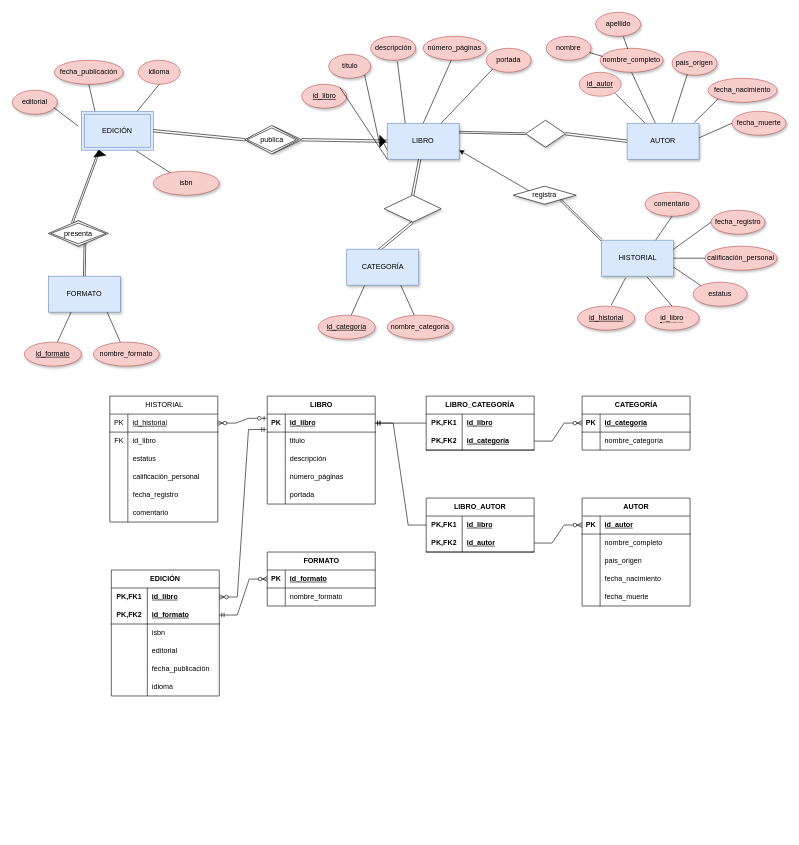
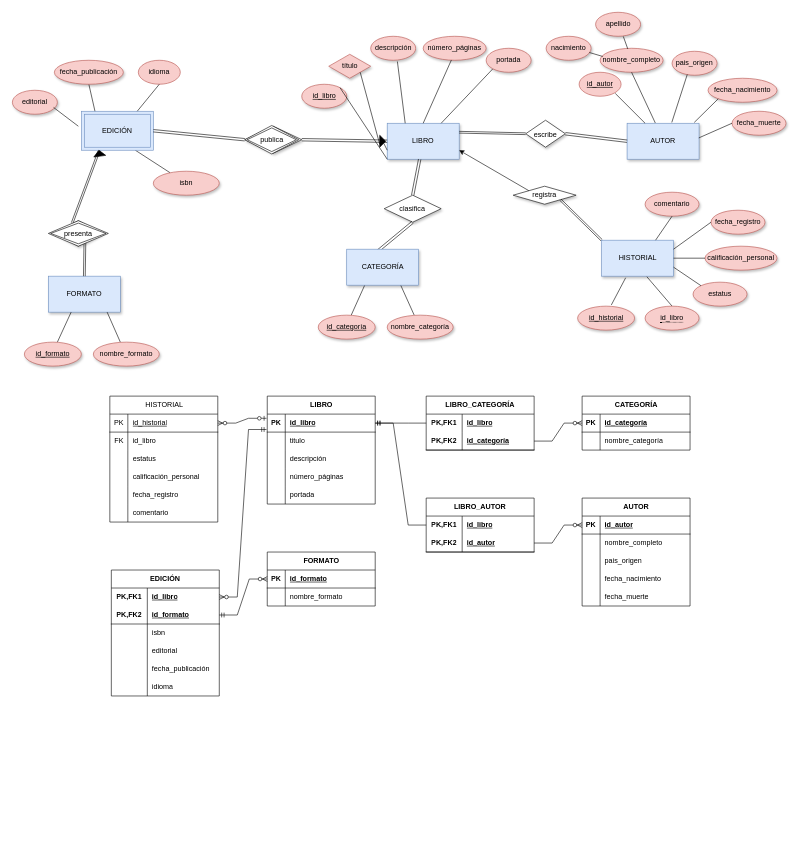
- <mxCell id="38" value="nombre" style="ellipse;whiteSpace=wrap;html=1;fillColor=#f8cecc;strokeColor=#b85450;shadow=1;" parent="1" vertex="1"><mxGeometry x="910" y="60" width="75" height="40" as="geometry" /></mxCell>
+ <mxCell id="38" value="nacimiento" style="ellipse;whiteSpace=wrap;html=1;fillColor=#f8cecc;strokeColor=#b85450;shadow=1;" parent="1" vertex="1"><mxGeometry x="910" y="60" width="75" height="40" as="geometry" /></mxCell>
- <mxCell id="10" value="título" style="ellipse;whiteSpace=wrap;html=1;fillColor=#f8cecc;strokeColor=#b85450;shadow=1;" parent="1" vertex="1"><mxGeometry x="547.5" y="90" width="70" height="40" as="geometry" /></mxCell>
+ <mxCell id="10" value="título" style="rhombus;whiteSpace=wrap;html=1;fillColor=#f8cecc;strokeColor=#b85450;shadow=1;" parent="1" vertex="1"><mxGeometry x="547.5" y="90" width="70" height="40" as="geometry" /></mxCell>
+ <mxCell id="21" value="escribe" style="text;html=1;strokeColor=none;fillColor=none;align=center;verticalAlign=middle;whiteSpace=wrap;rounded=0;dashed=1;" parent="1" vertex="1"><mxGeometry x="879" y="215" width="60" height="20" as="geometry" /></mxCell>
+ <mxCell id="22" value="clasifica" style="text;html=1;strokeColor=none;fillColor=none;align=center;verticalAlign=middle;whiteSpace=wrap;rounded=0;dashed=1;shadow=1;" parent="1" vertex="1"><mxGeometry x="657.5" y="332.5" width="57.5" height="30" as="geometry" /></mxCell>
